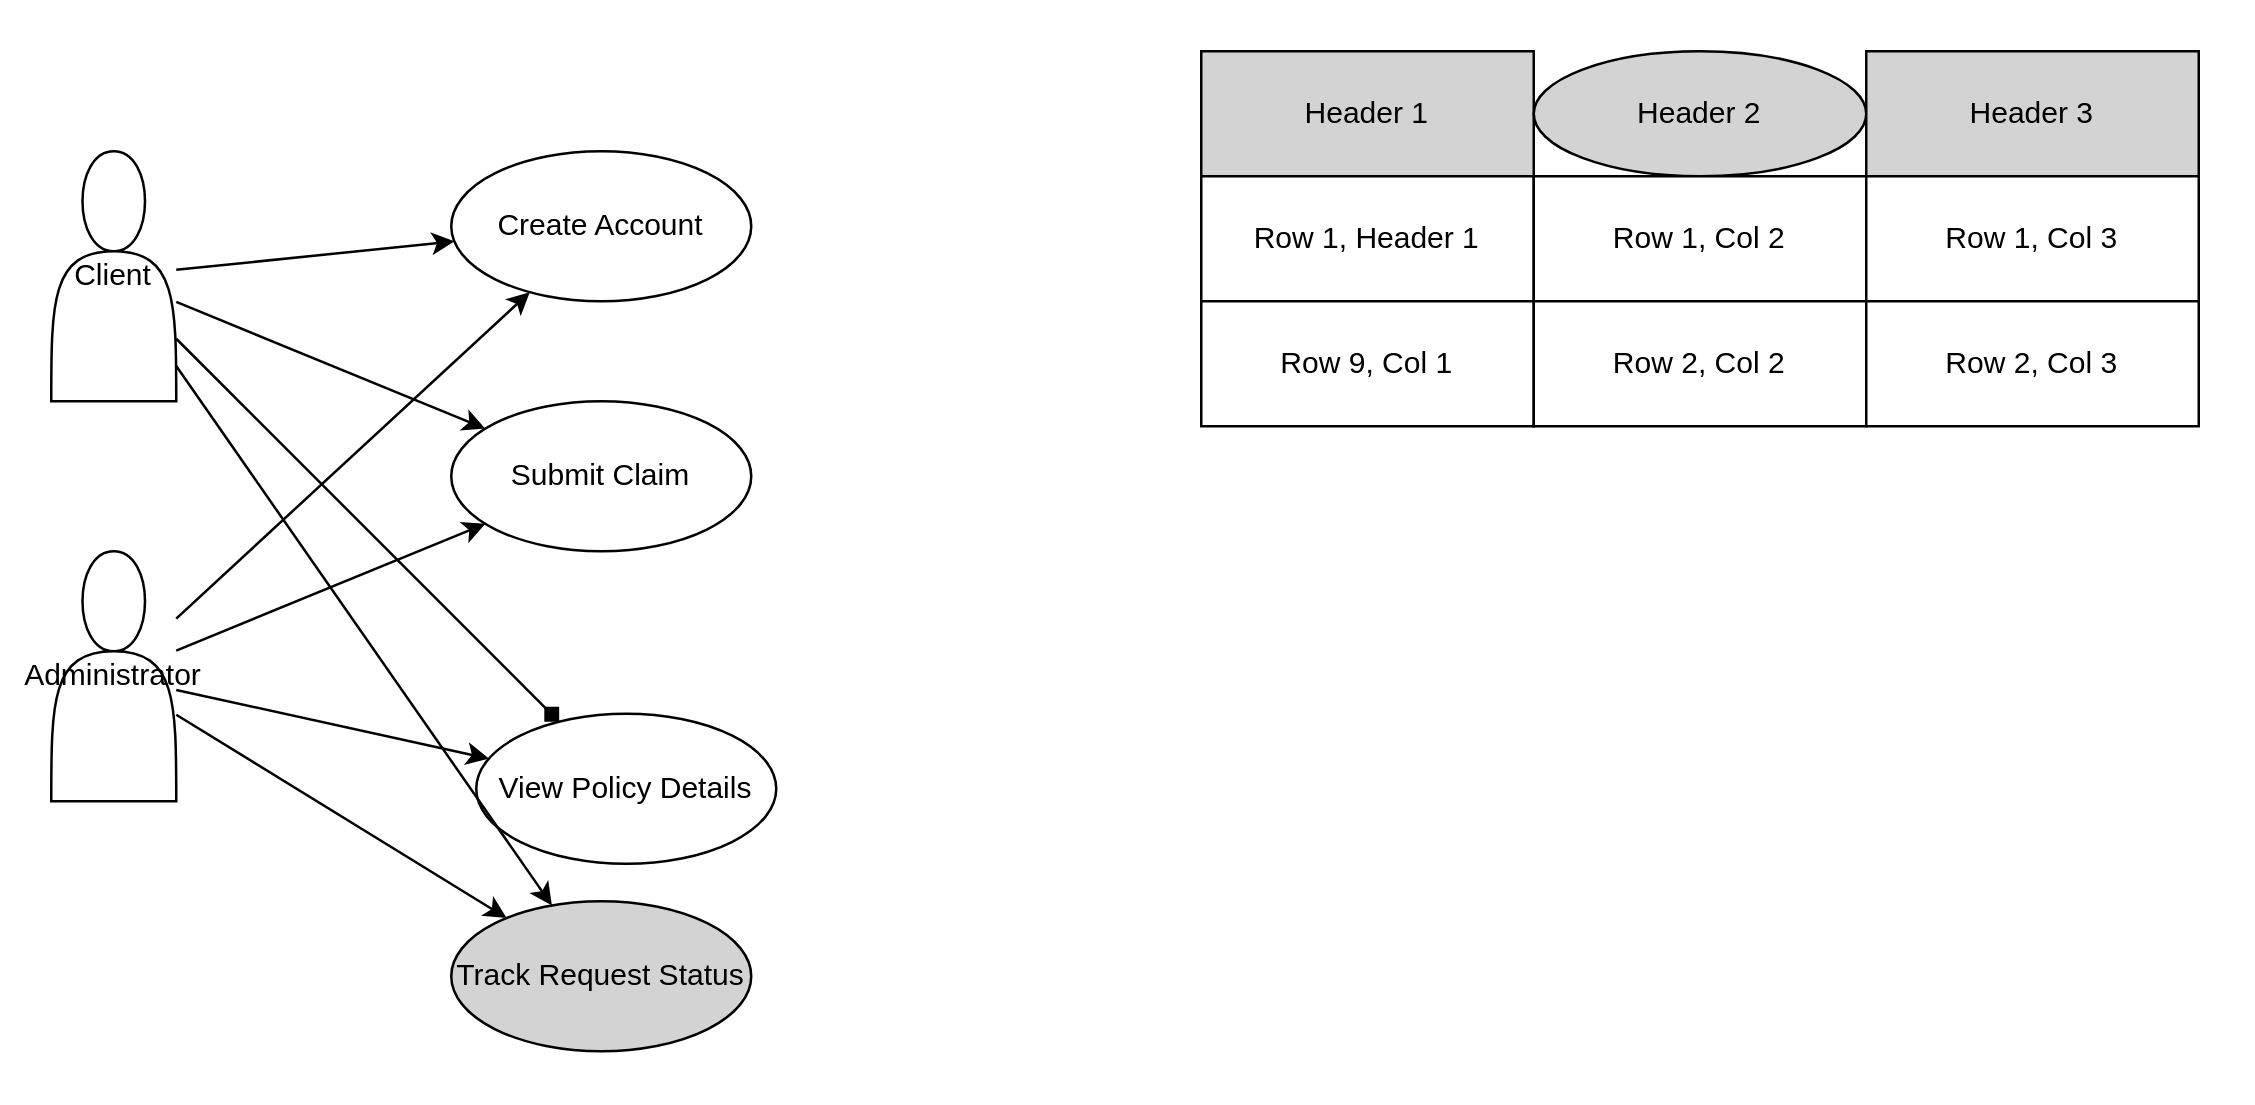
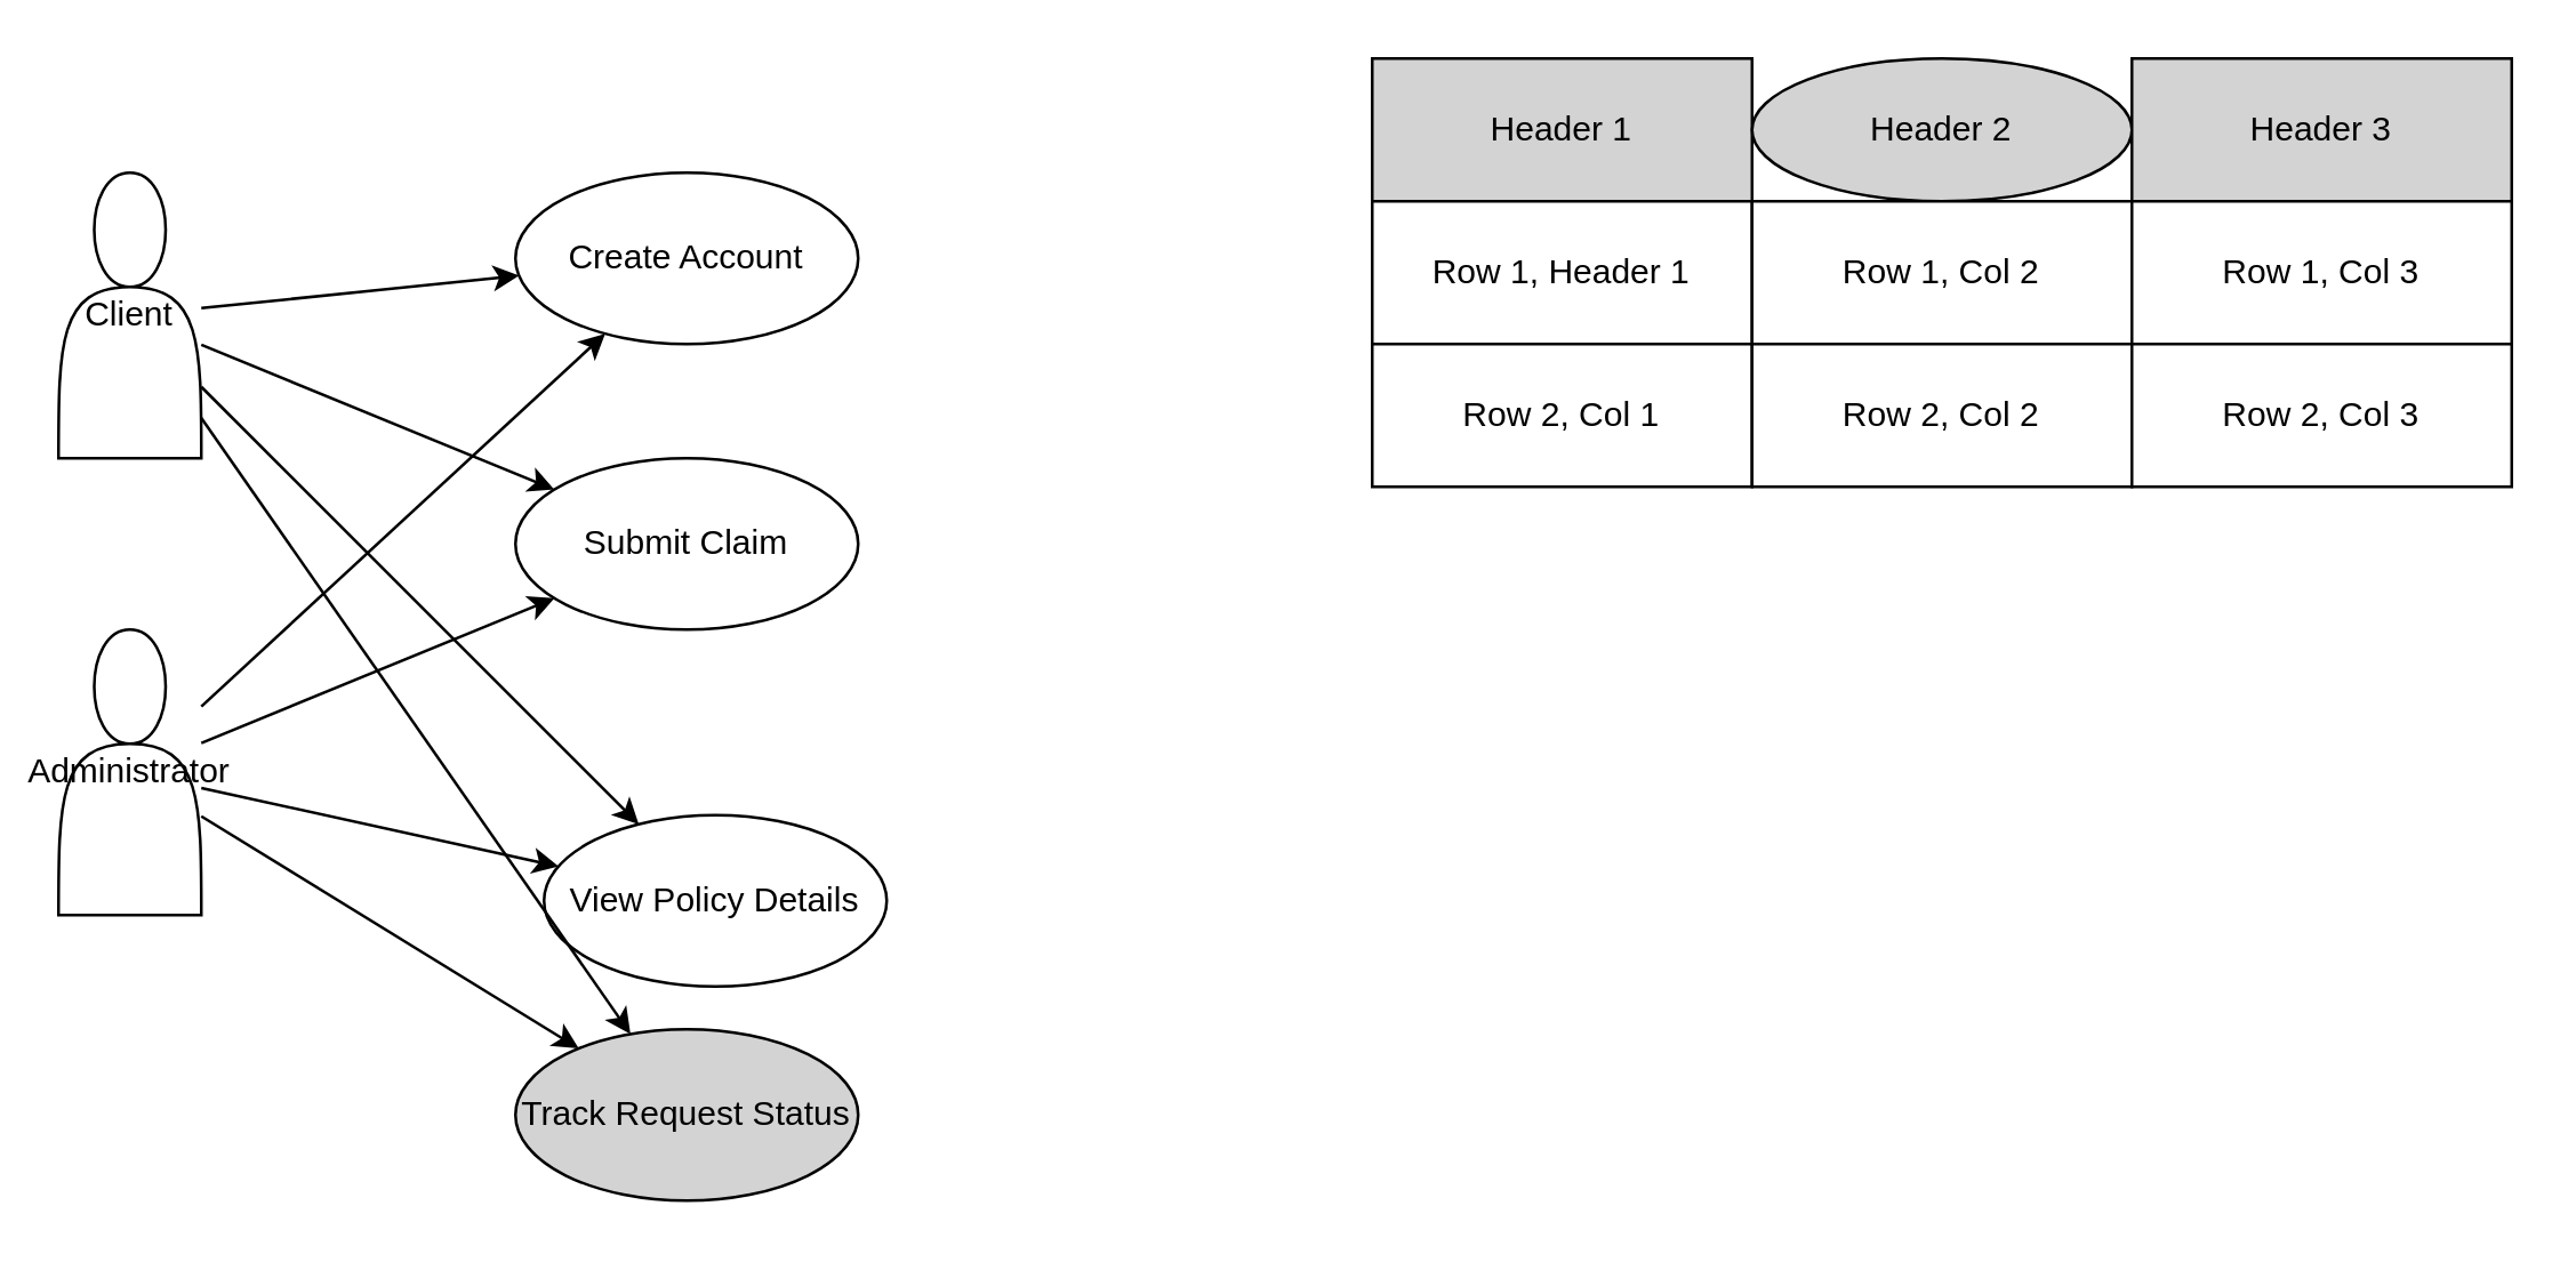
- <mxCell id="23" value="Row 9, Col 1" style="whiteSpace=wrap;html=1;strokeColor=#000000;" vertex="1" parent="16"><mxGeometry x="0" y="100" width="133" height="50" as="geometry" /></mxCell>
+ <mxCell id="23" value="Row 2, Col 1" style="whiteSpace=wrap;html=1;strokeColor=#000000;" vertex="1" parent="16"><mxGeometry x="0" y="100" width="133" height="50" as="geometry" /></mxCell>
- <mxCell id="10" edge="1" parent="1" source="2" target="6" style="endArrow=diamond;"><mxGeometry relative="1" as="geometry" /></mxCell>
+ <mxCell id="10" edge="1" parent="1" source="2" target="6"><mxGeometry relative="1" as="geometry" /></mxCell>
